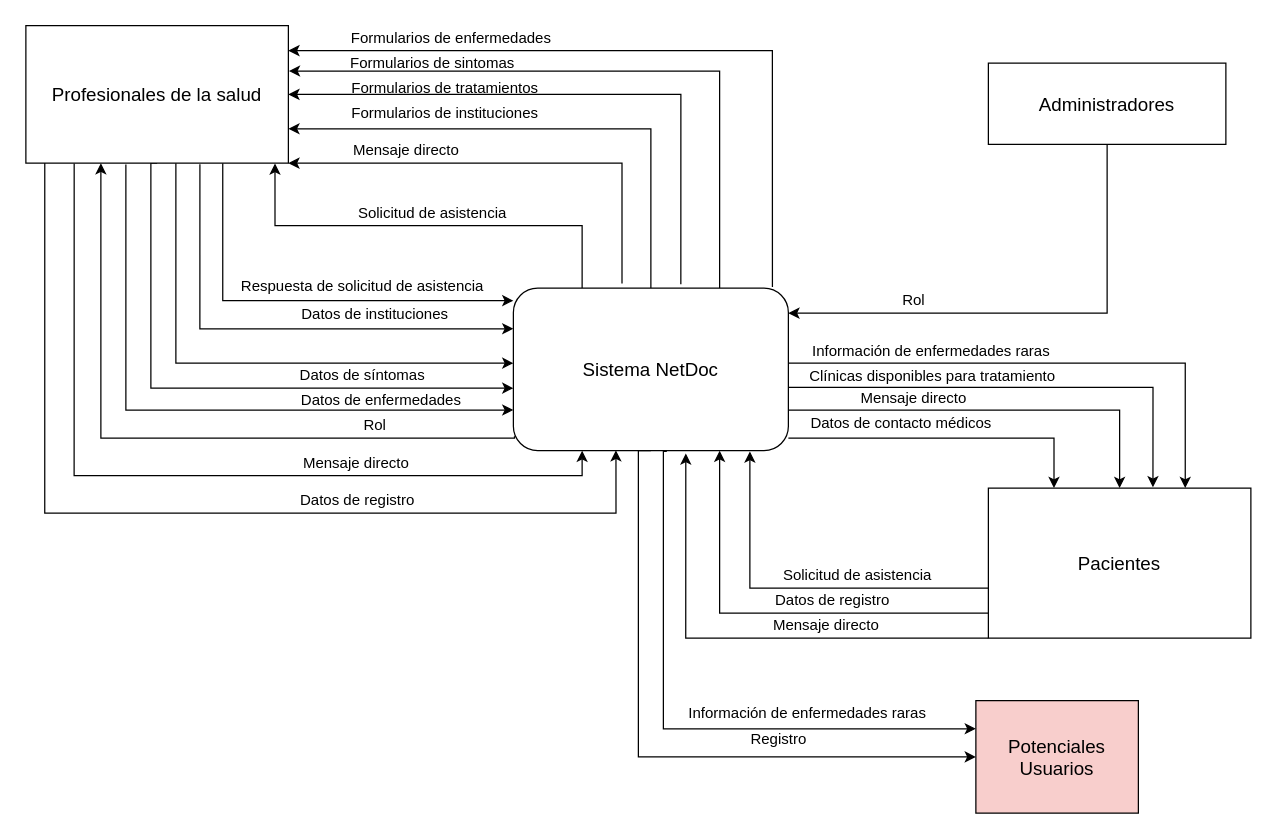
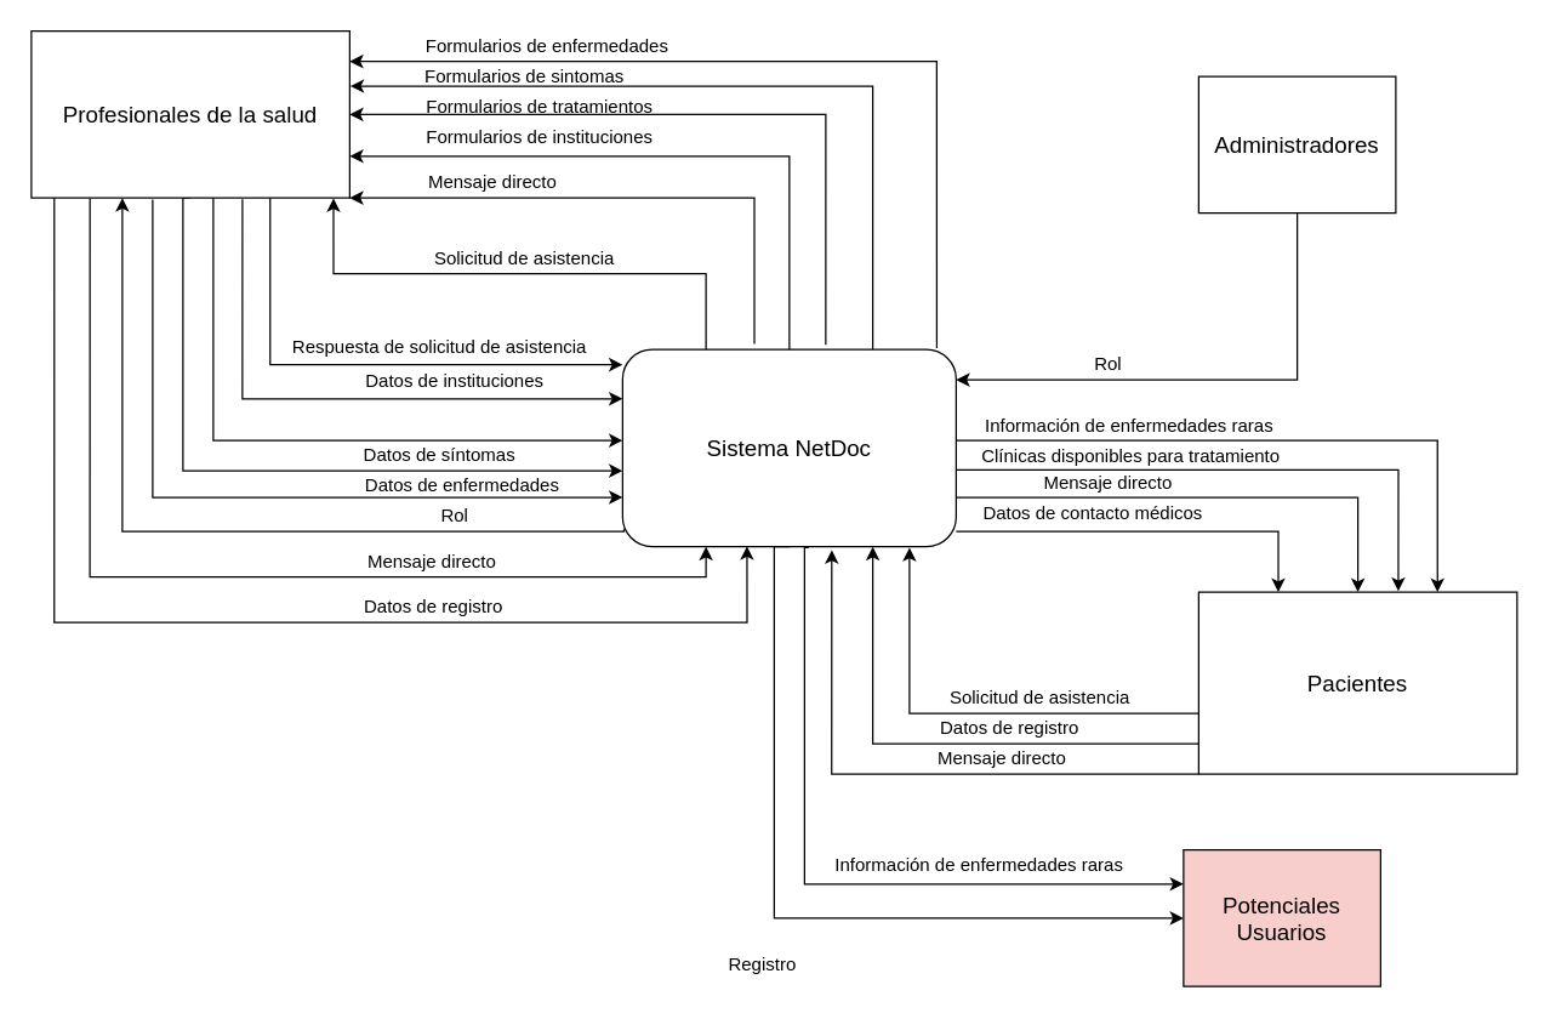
- <mxCell id="21" value="&lt;font style=&quot;font-size: 15px&quot;&gt;Administradores&lt;/font&gt;" style="whiteSpace=wrap;html=1;fillColor=#ffffff;rounded=0;" vertex="1" parent="1"><mxGeometry x="790" y="50" width="190" height="65" as="geometry" /></mxCell>
+ <mxCell id="21" value="&lt;font style=&quot;font-size: 15px&quot;&gt;Administradores&lt;/font&gt;" style="whiteSpace=wrap;html=1;fillColor=#ffffff;rounded=0;" vertex="1" parent="1"><mxGeometry x="790" y="50" width="130" height="90" as="geometry" /></mxCell>
- <mxCell id="33" value="Registro" style="text;html=1;align=center;verticalAlign=middle;resizable=0;points=[];autosize=1;" vertex="1" parent="1"><mxGeometry x="592" y="581" width="60" height="20" as="geometry" /></mxCell>
+ <mxCell id="33" value="Registro" style="text;html=1;align=center;verticalAlign=middle;resizable=0;points=[];autosize=1;" vertex="1" parent="1"><mxGeometry x="472" y="626" width="60" height="20" as="geometry" /></mxCell>
